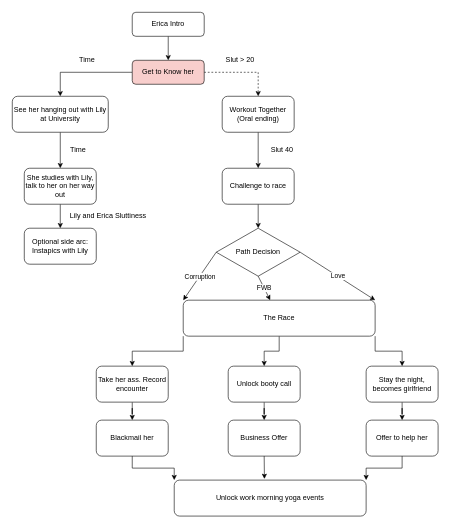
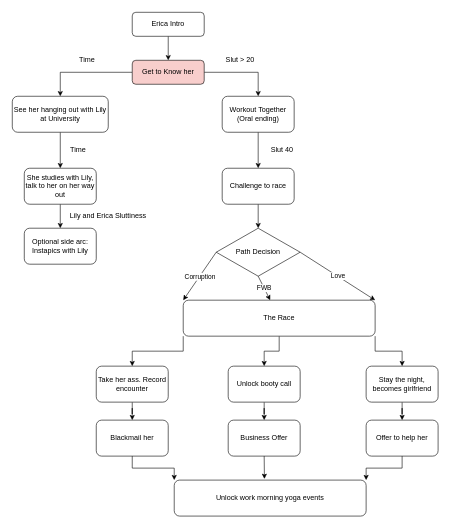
- <mxCell id="4" style="edgeStyle=orthogonalEdgeStyle;rounded=0;orthogonalLoop=1;jettySize=auto;html=1;exitX=1;exitY=0.5;exitDx=0;exitDy=0;entryX=0.5;entryY=0;entryDx=0;entryDy=0;dashed=1;" edge="1" parent="1" source="6" target="8"><mxGeometry relative="1" as="geometry"><mxPoint x="430" y="120" as="targetPoint" /></mxGeometry></mxCell>
+ <mxCell id="4" style="edgeStyle=orthogonalEdgeStyle;rounded=0;orthogonalLoop=1;jettySize=auto;html=1;exitX=1;exitY=0.5;exitDx=0;exitDy=0;entryX=0.5;entryY=0;entryDx=0;entryDy=0;" edge="1" parent="1" source="6" target="8"><mxGeometry relative="1" as="geometry"><mxPoint x="430" y="120" as="targetPoint" /></mxGeometry></mxCell>
